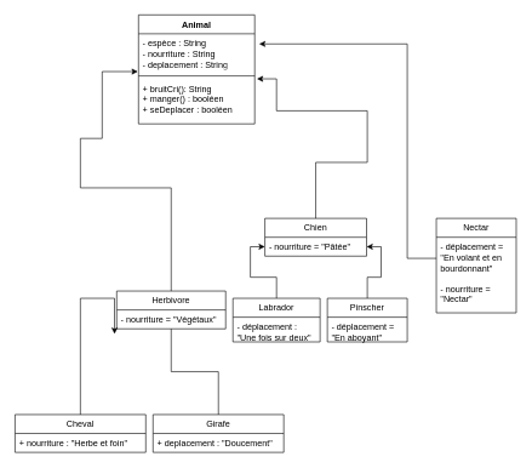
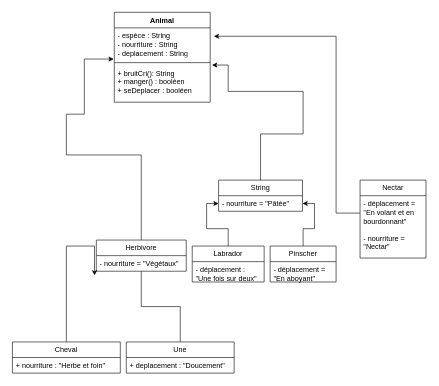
- <mxCell id="12" value="Chien" style="swimlane;fontStyle=0;childLayout=stackLayout;horizontal=1;startSize=26;fillColor=none;horizontalStack=0;resizeParent=1;resizeParentMax=0;resizeLast=0;collapsible=1;marginBottom=0;whiteSpace=wrap;html=1;" parent="1" vertex="1"><mxGeometry x="364" y="300" width="140" height="52" as="geometry" /></mxCell>
+ <mxCell id="12" value="String" style="swimlane;fontStyle=0;childLayout=stackLayout;horizontal=1;startSize=26;fillColor=none;horizontalStack=0;resizeParent=1;resizeParentMax=0;resizeLast=0;collapsible=1;marginBottom=0;whiteSpace=wrap;html=1;" parent="1" vertex="1"><mxGeometry x="364" y="300" width="140" height="52" as="geometry" /></mxCell>
- <mxCell id="3" value="Girafe" style="swimlane;fontStyle=0;childLayout=stackLayout;horizontal=1;startSize=26;fillColor=none;horizontalStack=0;resizeParent=1;resizeParentMax=0;resizeLast=0;collapsible=1;marginBottom=0;whiteSpace=wrap;html=1;" parent="1" vertex="1"><mxGeometry x="210" y="570" width="180" height="52" as="geometry" /></mxCell>
+ <mxCell id="3" value="Une" style="swimlane;fontStyle=0;childLayout=stackLayout;horizontal=1;startSize=26;fillColor=none;horizontalStack=0;resizeParent=1;resizeParentMax=0;resizeLast=0;collapsible=1;marginBottom=0;whiteSpace=wrap;html=1;" parent="1" vertex="1"><mxGeometry x="210" y="570" width="180" height="52" as="geometry" /></mxCell>
